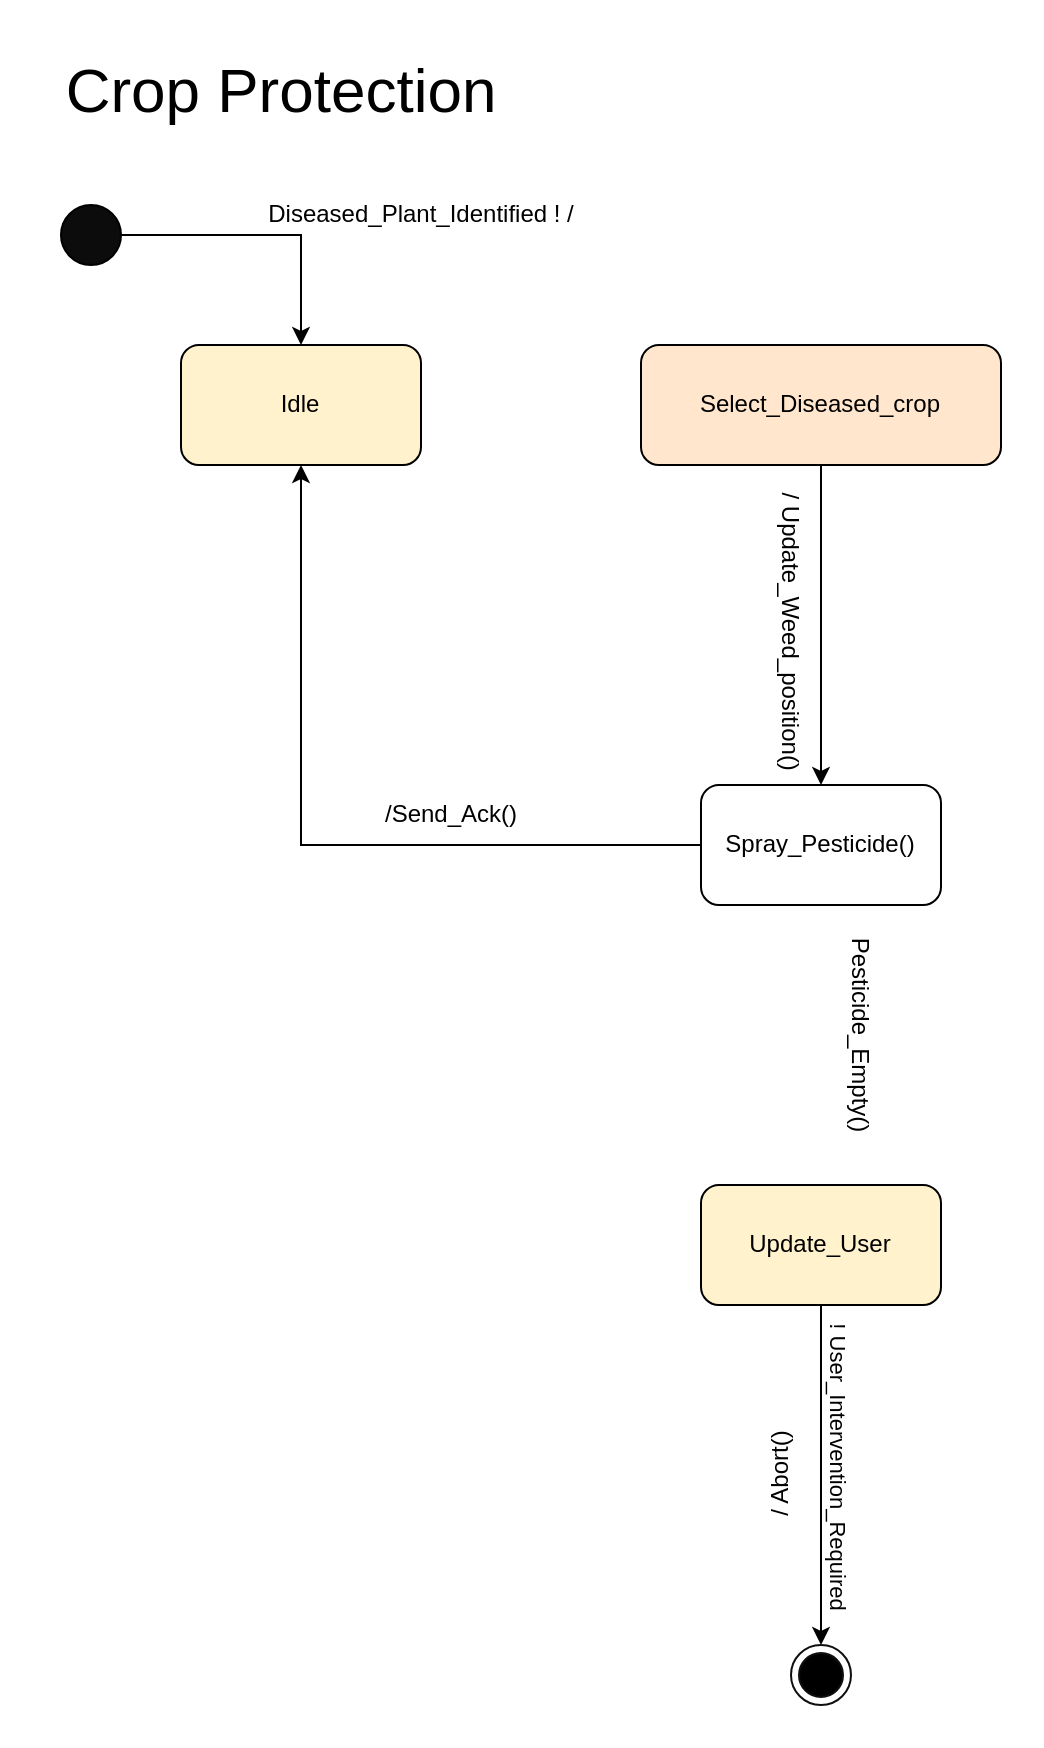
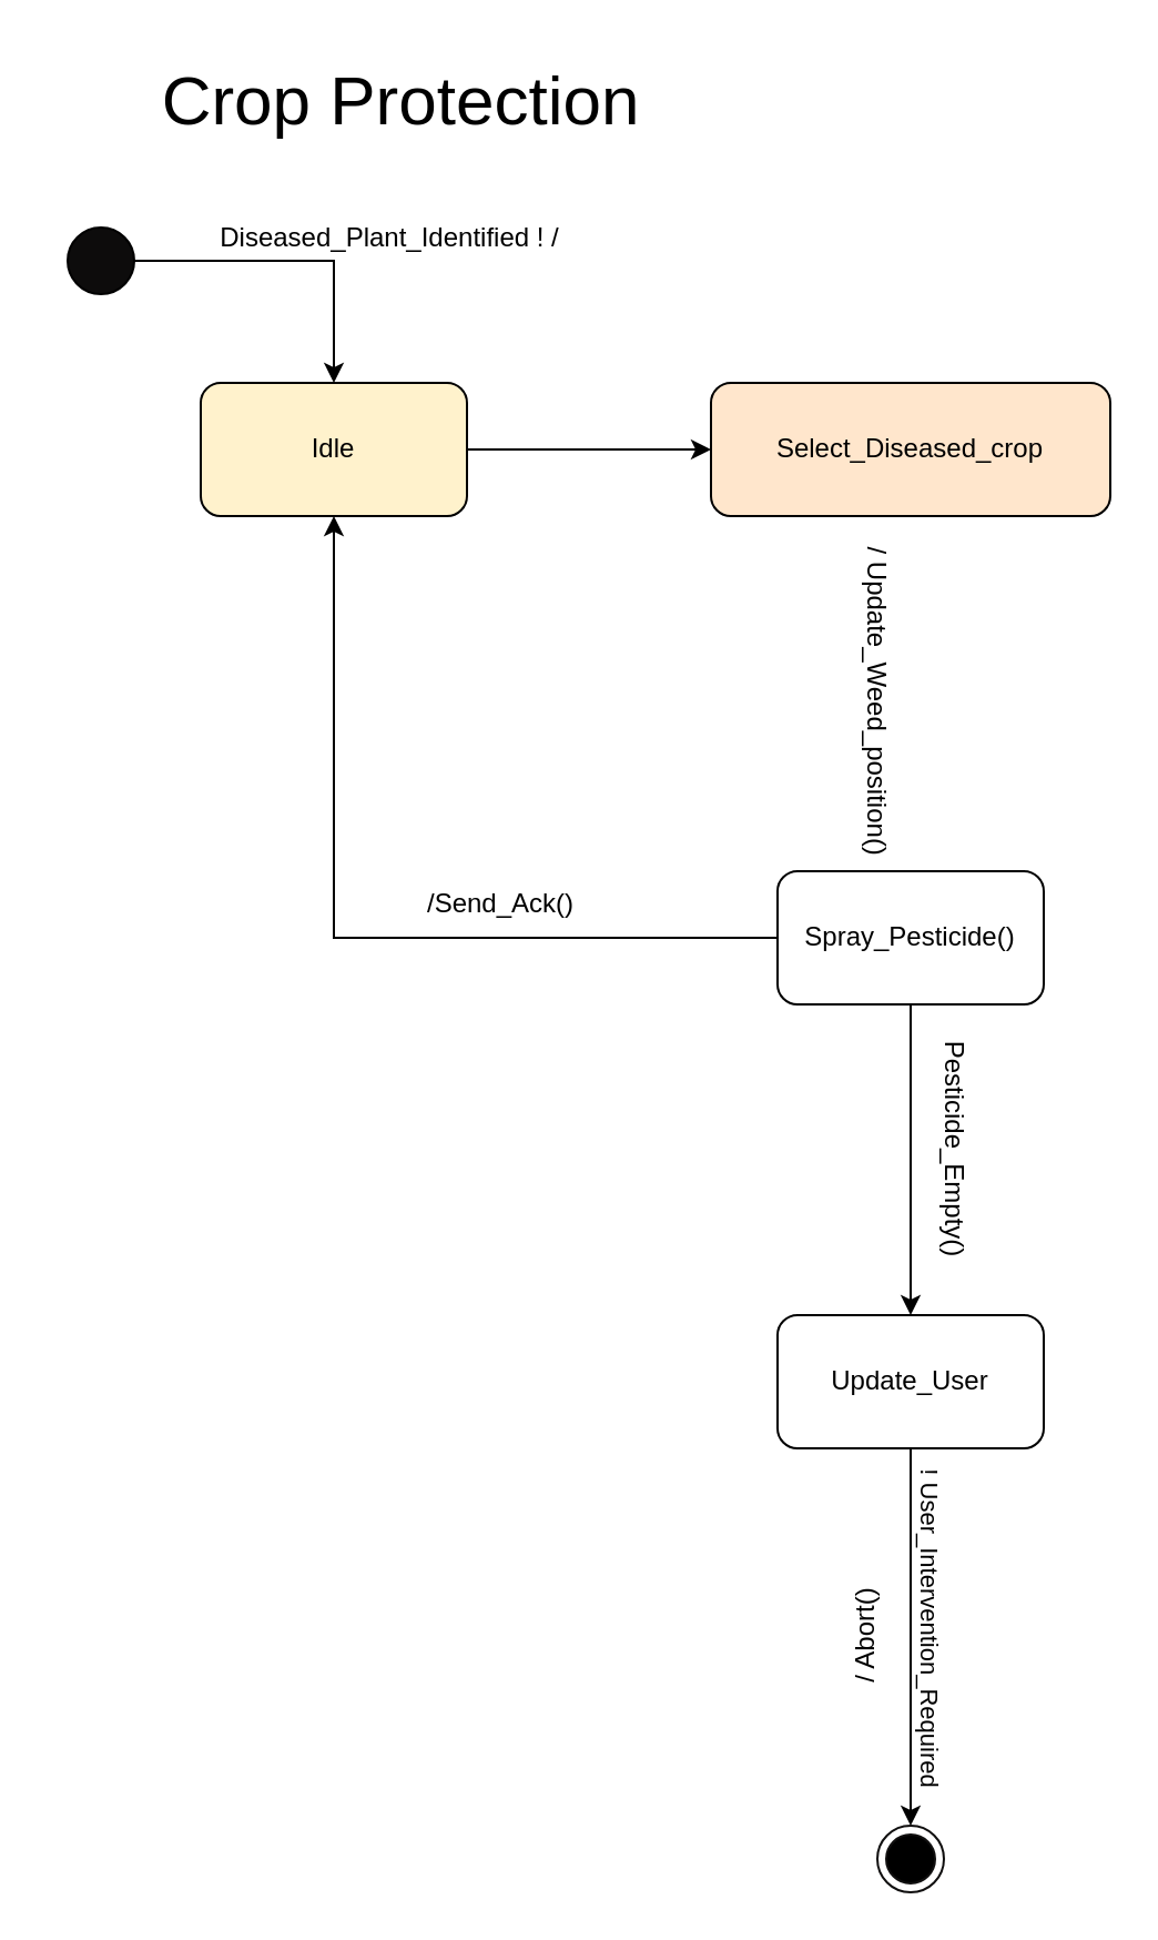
- <mxCell id="14" value="Crop Protection" style="text;html=1;align=center;verticalAlign=middle;resizable=0;points=[];autosize=1;strokeColor=none;fillColor=none;fontSize=31;" parent="1" vertex="1"><mxGeometry x="20" y="20" width="240" height="50" as="geometry" /></mxCell>
+ <mxCell id="14" value="Crop Protection" style="text;html=1;align=center;verticalAlign=middle;resizable=0;points=[];autosize=1;strokeColor=none;fillColor=none;fontSize=31;" parent="1" vertex="1"><mxGeometry x="60" y="20" width="240" height="50" as="geometry" /></mxCell>
- <mxCell id="5" value="Diseased_Plant_Identified ! /" style="text;html=1;align=center;verticalAlign=middle;resizable=0;points=[];autosize=1;strokeColor=none;fillColor=none;" parent="1" vertex="1"><mxGeometry x="120" y="92" width="180" height="30" as="geometry" /></mxCell>
+ <mxCell id="5" value="Diseased_Plant_Identified ! /" style="text;html=1;align=center;verticalAlign=middle;resizable=0;points=[];autosize=1;strokeColor=none;fillColor=none;" parent="1" vertex="1"><mxGeometry x="85" y="92" width="180" height="30" as="geometry" /></mxCell>
+ <mxCell id="9" value="" style="endArrow=classic;html=1;rounded=0;exitX=1;exitY=0.5;exitDx=0;exitDy=0;entryX=0;entryY=0.5;entryDx=0;entryDy=0;" parent="1" source="2" target="6" edge="1"><mxGeometry width="50" height="50" relative="1" as="geometry"><mxPoint x="360" y="272" as="sourcePoint" /><mxPoint x="410" y="222" as="targetPoint" /></mxGeometry></mxCell>
- <mxCell id="10" value="" style="endArrow=classic;html=1;rounded=0;exitX=0.5;exitY=1;exitDx=0;exitDy=0;" parent="1" source="6" target="8" edge="1"><mxGeometry width="50" height="50" relative="1" as="geometry"><mxPoint x="360" y="272" as="sourcePoint" /><mxPoint x="410" y="222" as="targetPoint" /></mxGeometry></mxCell>
+ <mxCell id="7" style="edgeStyle=orthogonalEdgeStyle;rounded=0;orthogonalLoop=1;jettySize=auto;html=1;entryX=0.5;entryY=0;entryDx=0;entryDy=0;" parent="1" source="8" target="17" edge="1"><mxGeometry relative="1" as="geometry" /></mxCell>
- <mxCell id="17" value="Update_User" style="rounded=1;whiteSpace=wrap;html=1;fillColor=#fff2cc;" parent="1" vertex="1"><mxGeometry x="350" y="592" width="120" height="60" as="geometry" /></mxCell>
+ <mxCell id="17" value="Update_User" style="rounded=1;whiteSpace=wrap;html=1;" parent="1" vertex="1"><mxGeometry x="350" y="592" width="120" height="60" as="geometry" /></mxCell>
